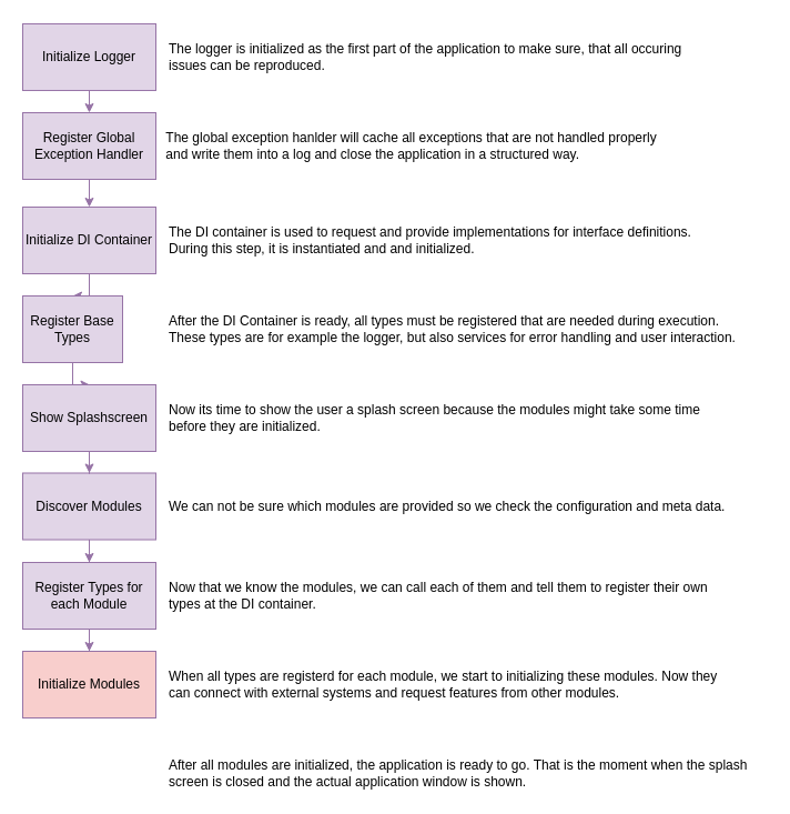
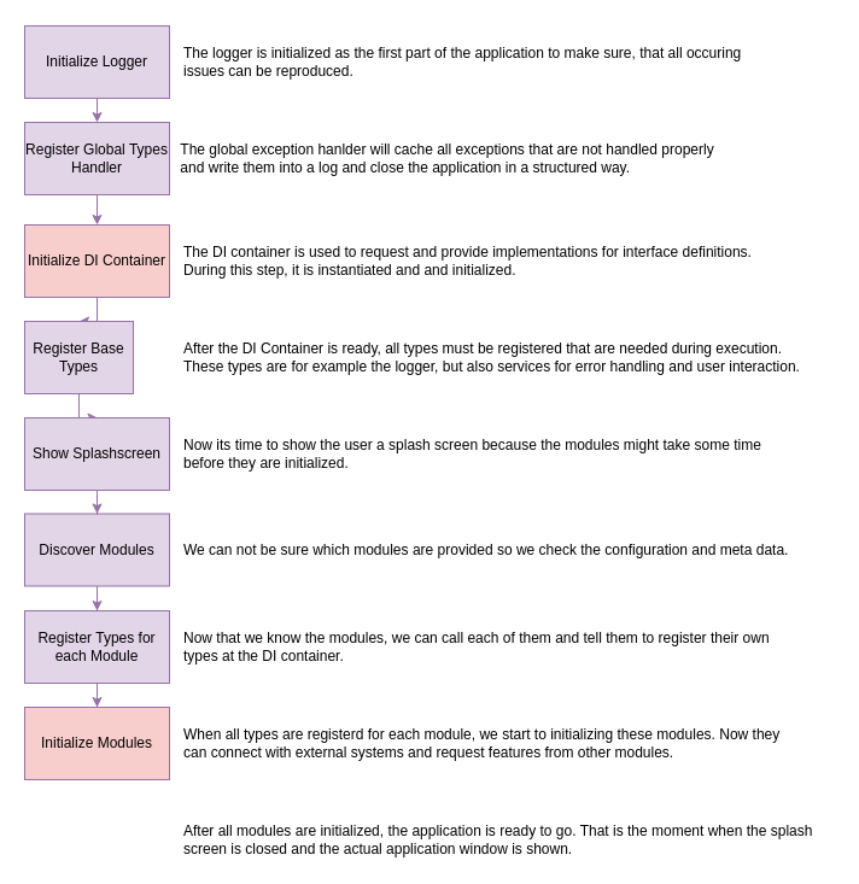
- <mxCell id="3" value="Register Global Exception Handler" style="rounded=0;whiteSpace=wrap;html=1;glass=0;shadow=0;fillColor=#e1d5e7;strokeColor=#9673a6;" vertex="1" parent="1"><mxGeometry x="20" y="101" width="120" height="60" as="geometry" /></mxCell>
+ <mxCell id="3" value="Register Global Types Handler" style="rounded=0;whiteSpace=wrap;html=1;glass=0;shadow=0;fillColor=#e1d5e7;strokeColor=#9673a6;" vertex="1" parent="1"><mxGeometry x="20" y="101" width="120" height="60" as="geometry" /></mxCell>
- <mxCell id="7" value="Initialize DI Container" style="rounded=0;whiteSpace=wrap;html=1;glass=0;shadow=0;fillColor=#e1d5e7;strokeColor=#9673a6;" vertex="1" parent="1"><mxGeometry x="20" y="186" width="120" height="60" as="geometry" /></mxCell>
+ <mxCell id="7" value="Initialize DI Container" style="rounded=0;whiteSpace=wrap;html=1;glass=0;shadow=0;fillColor=#f8cecc;strokeColor=#9673a6;" vertex="1" parent="1"><mxGeometry x="20" y="186" width="120" height="60" as="geometry" /></mxCell>
